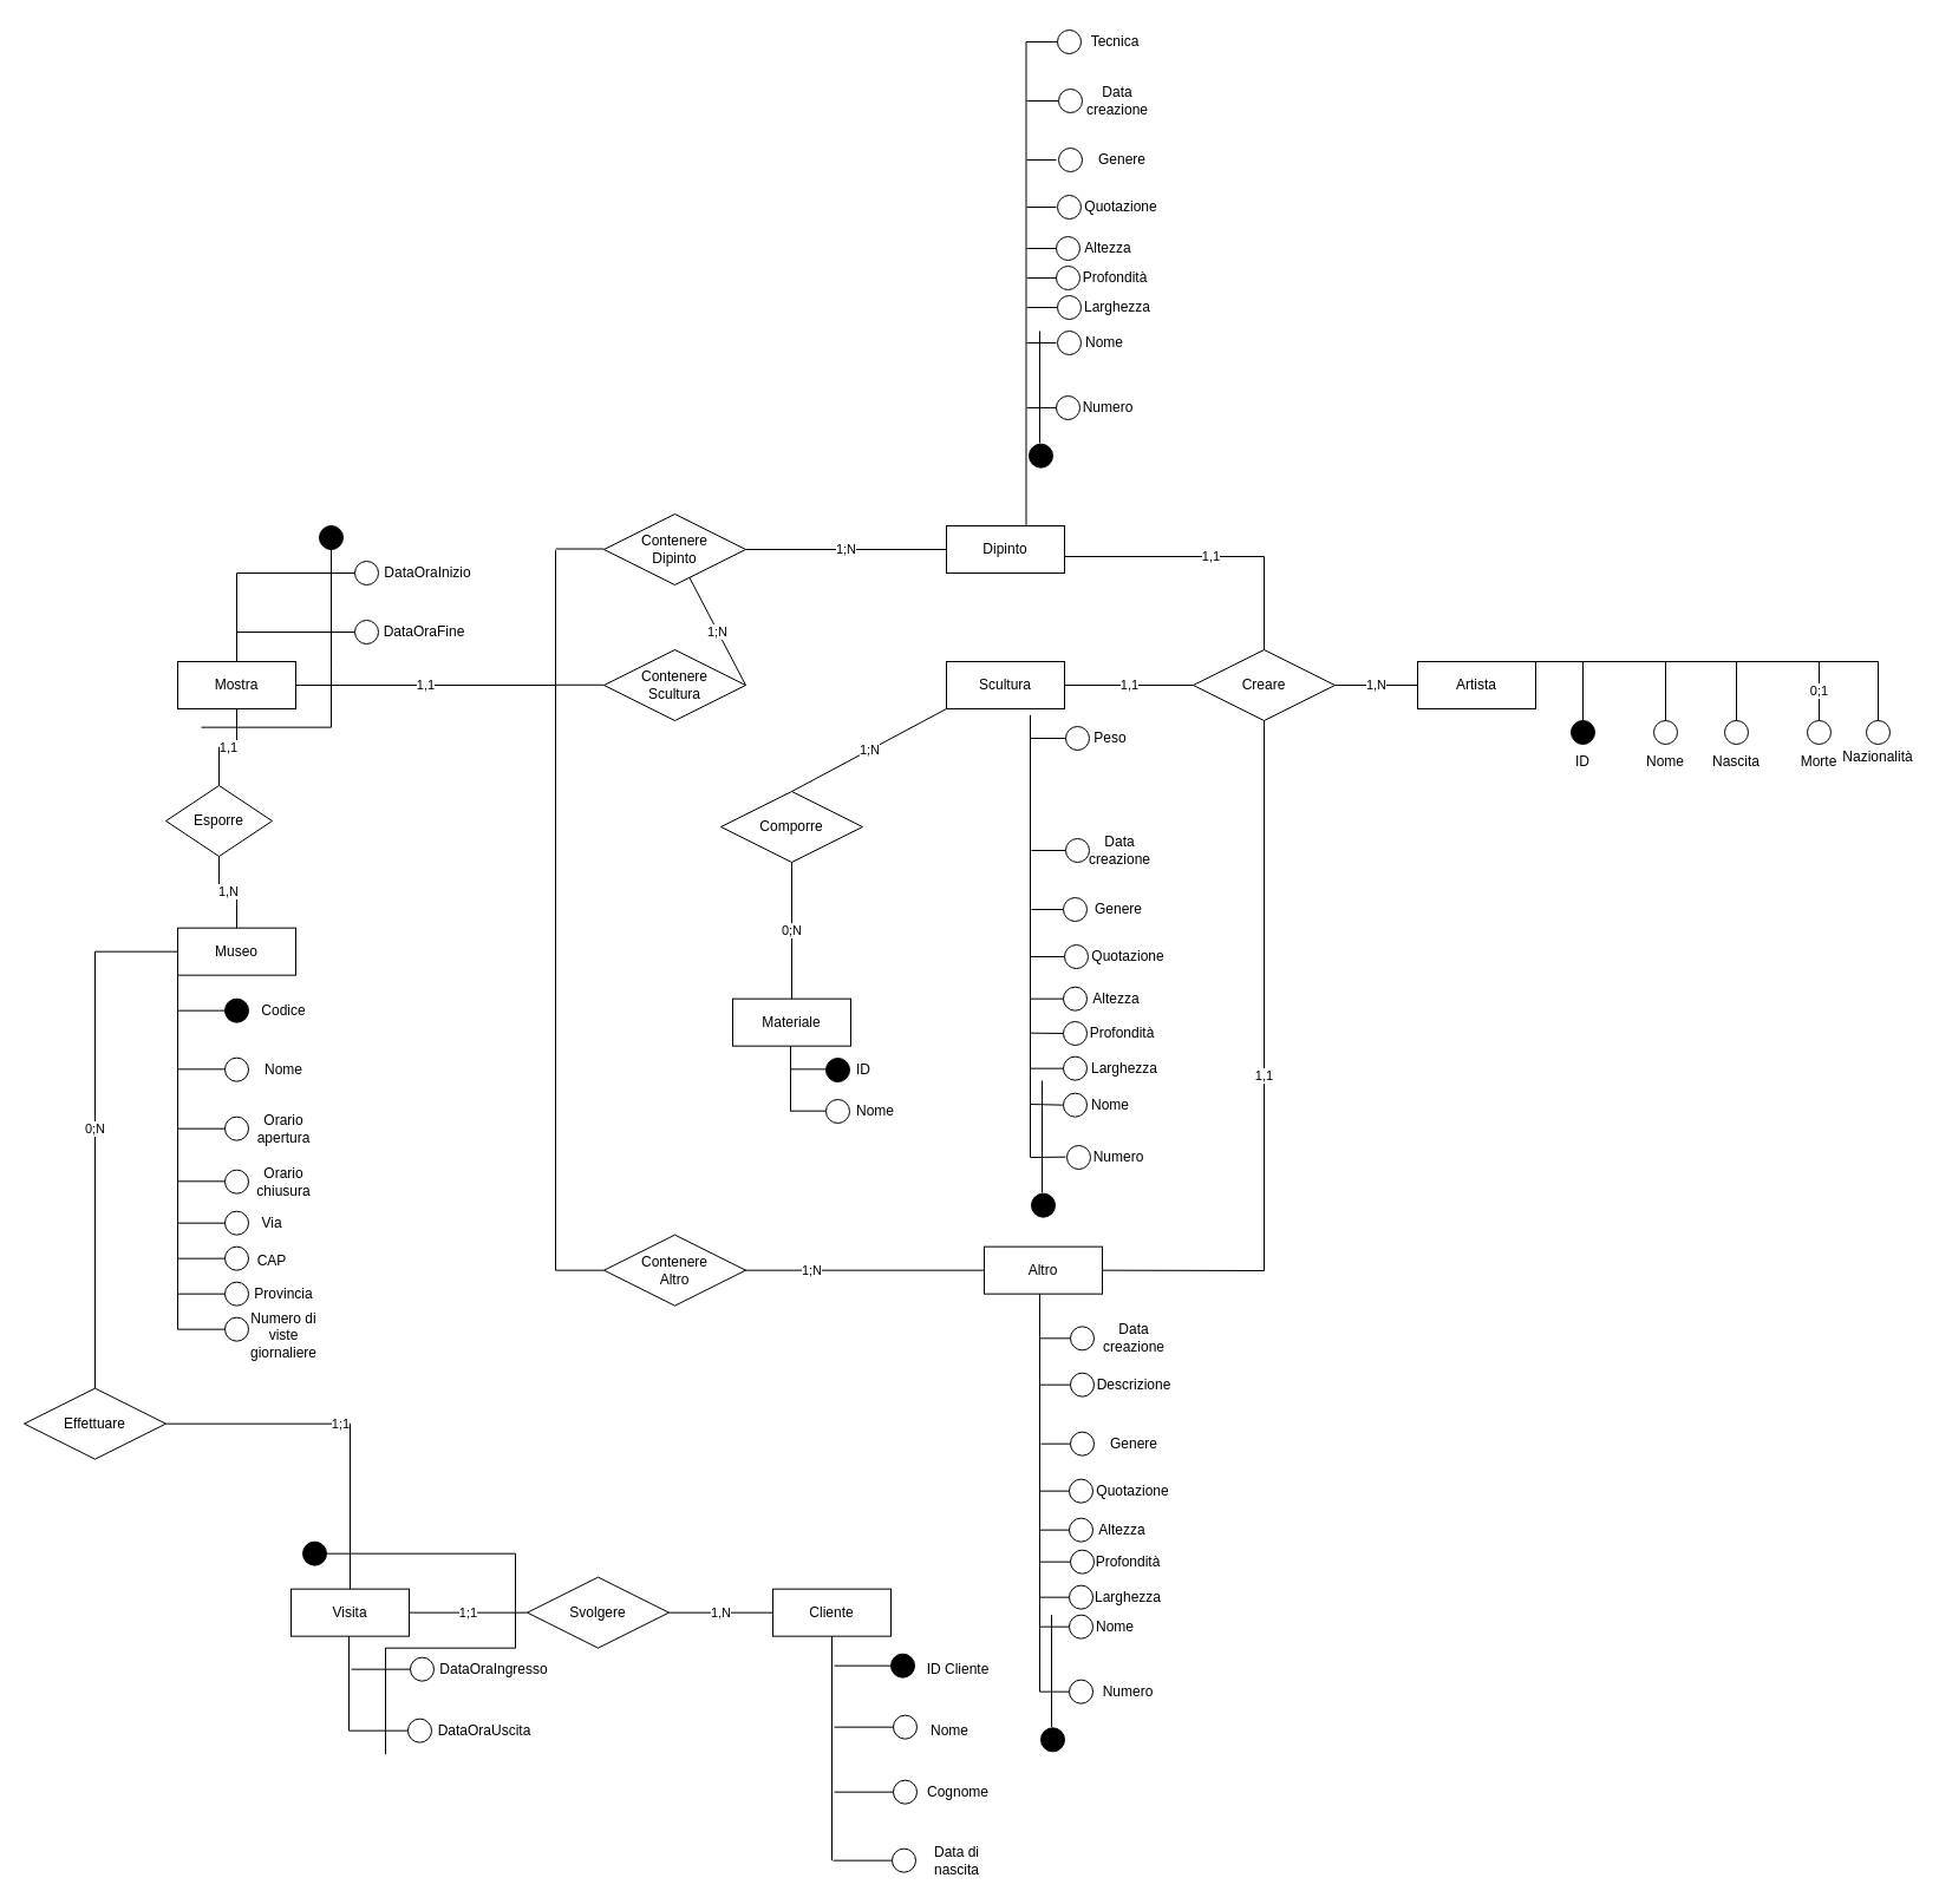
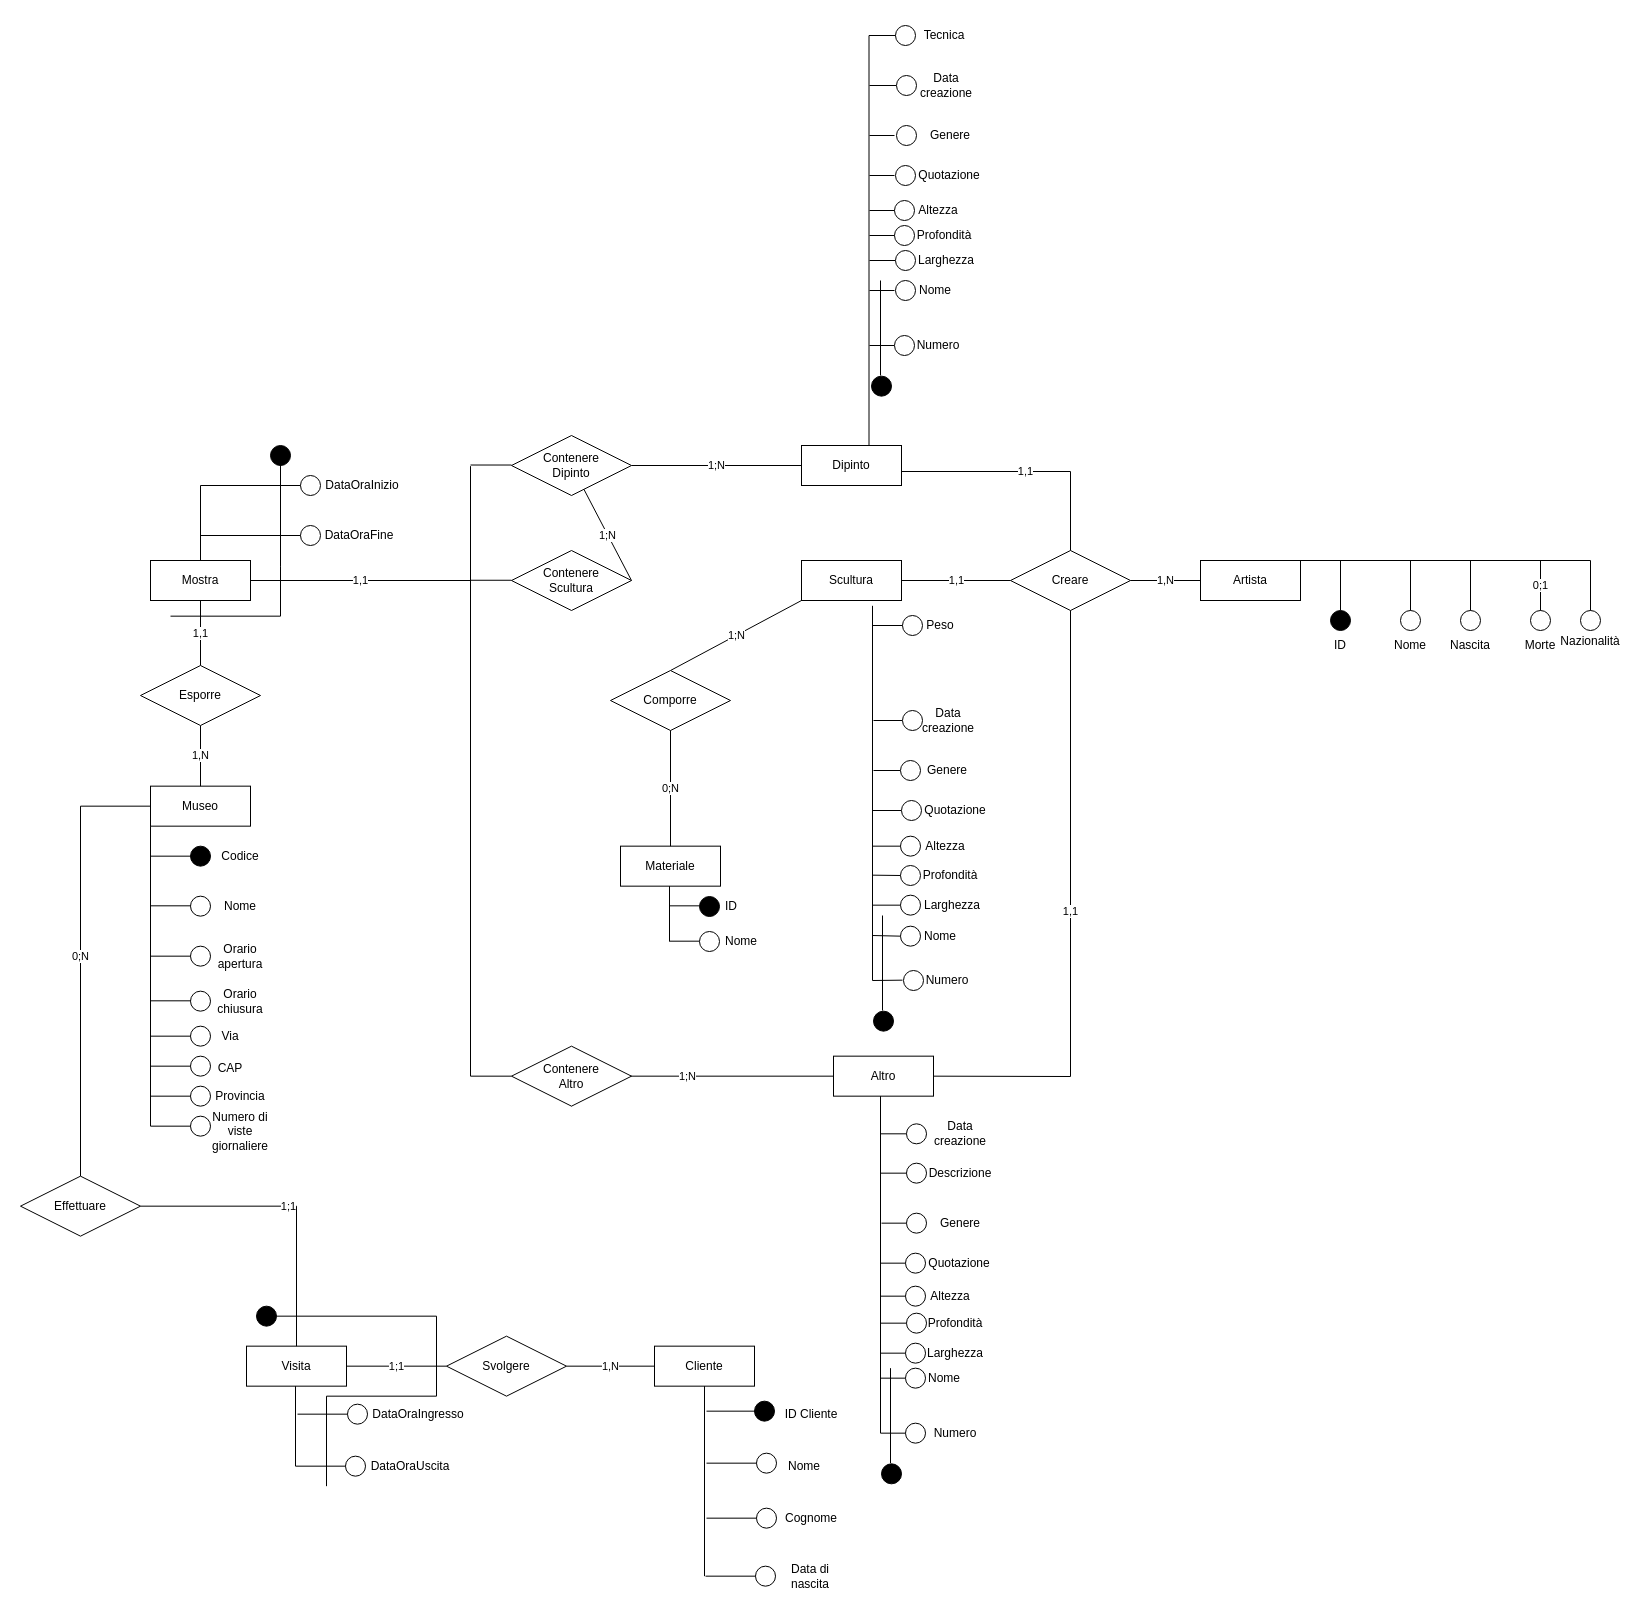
- <mxCell id="115" value="Esporre" style="shape=rhombus;perimeter=rhombusPerimeter;whiteSpace=wrap;html=1;align=center;" parent="1" vertex="1"><mxGeometry x="140" y="665" width="90" height="60" as="geometry" /></mxCell>
+ <mxCell id="115" value="Esporre" style="shape=rhombus;perimeter=rhombusPerimeter;whiteSpace=wrap;html=1;align=center;" parent="1" vertex="1"><mxGeometry x="140" y="665" width="120" height="60" as="geometry" /></mxCell>
